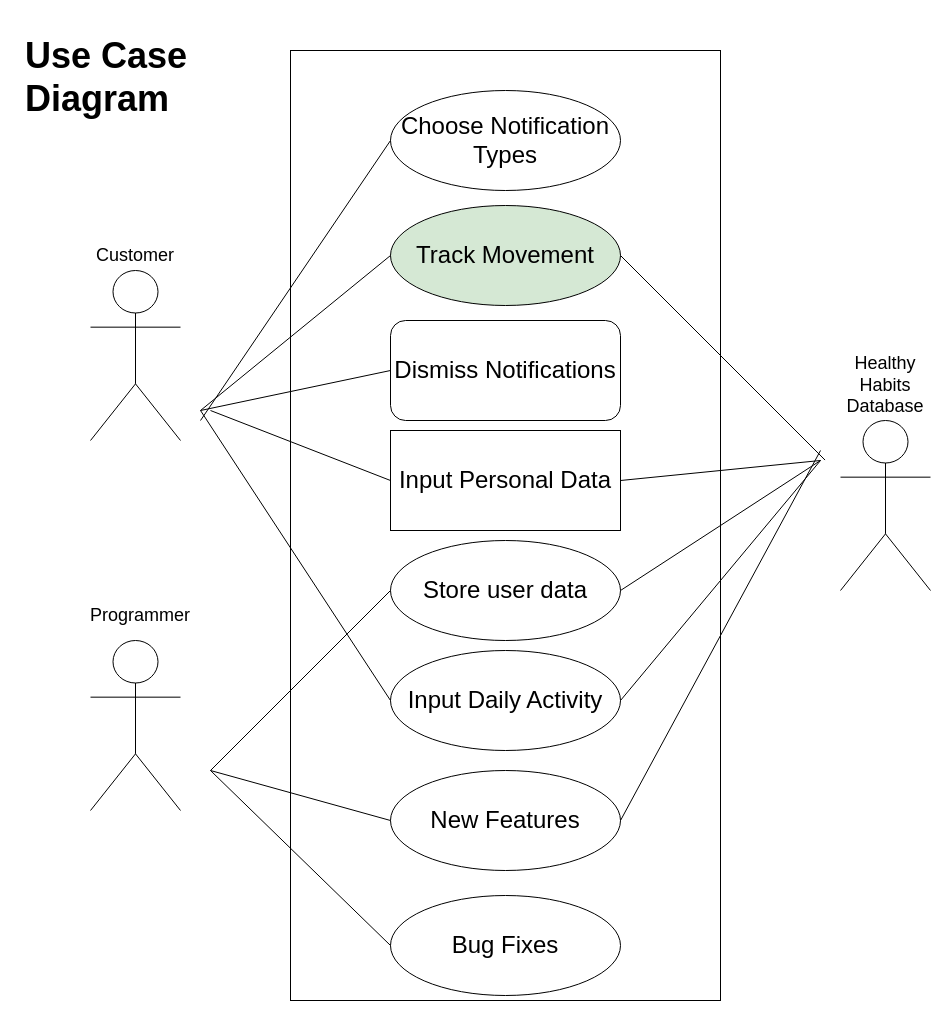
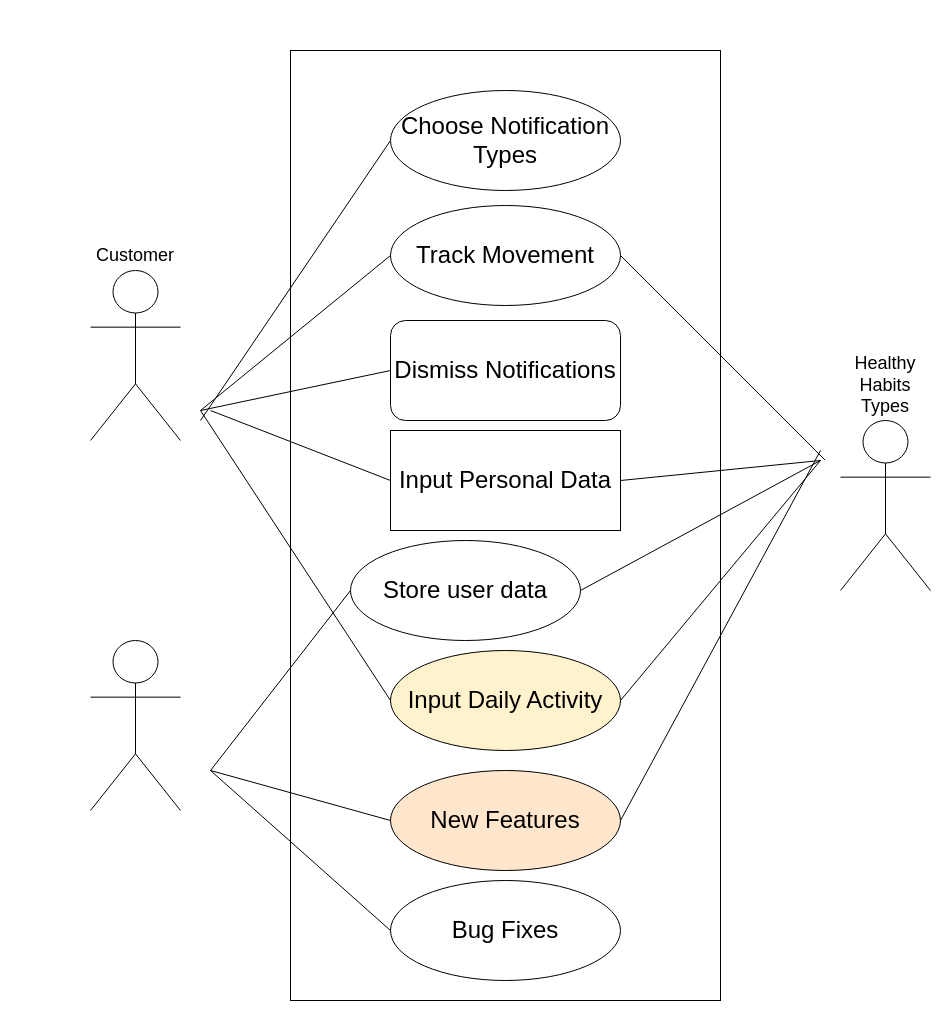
- <mxCell id="6" value="&lt;h1&gt;Use Case Diagram&lt;/h1&gt;" style="text;html=1;strokeColor=none;fillColor=none;spacing=5;spacingTop=-20;whiteSpace=wrap;overflow=hidden;rounded=0;fontSize=18;" parent="1" vertex="1"><mxGeometry x="20" y="20" width="190" height="120" as="geometry" /></mxCell>
- <mxCell id="9" value="&lt;span style=&quot;font-size: 24px;&quot;&gt;Track Movement&lt;/span&gt;" style="ellipse;whiteSpace=wrap;html=1;fillColor=#d5e8d4;" parent="1" vertex="1"><mxGeometry x="390" y="205" width="230" height="100" as="geometry" /></mxCell>
+ <mxCell id="9" value="&lt;span style=&quot;font-size: 24px;&quot;&gt;Track Movement&lt;/span&gt;" style="ellipse;whiteSpace=wrap;html=1;" parent="1" vertex="1"><mxGeometry x="390" y="205" width="230" height="100" as="geometry" /></mxCell>
- <mxCell id="23" value="Healthy Habits Database" style="text;html=1;strokeColor=none;fillColor=none;align=center;verticalAlign=middle;whiteSpace=wrap;rounded=0;fontSize=18;" parent="1" vertex="1"><mxGeometry x="855" y="370" width="60" height="30" as="geometry" /></mxCell>
+ <mxCell id="23" value="Healthy Habits Types" style="text;html=1;strokeColor=none;fillColor=none;align=center;verticalAlign=middle;whiteSpace=wrap;rounded=0;fontSize=18;" parent="1" vertex="1"><mxGeometry x="855" y="370" width="60" height="30" as="geometry" /></mxCell>
- <mxCell id="27" value="&lt;span style=&quot;font-size: 24px;&quot;&gt;Store user data&lt;/span&gt;" style="ellipse;whiteSpace=wrap;html=1;" vertex="1" parent="1"><mxGeometry x="390" y="540" width="230" height="100" as="geometry" /></mxCell>
+ <mxCell id="27" value="&lt;span style=&quot;font-size: 24px;&quot;&gt;Store user data&lt;/span&gt;" style="ellipse;whiteSpace=wrap;html=1;" vertex="1" parent="1"><mxGeometry x="350" y="540" width="230" height="100" as="geometry" /></mxCell>
- <mxCell id="5" value="Programmer" style="text;html=1;strokeColor=none;fillColor=none;align=center;verticalAlign=middle;whiteSpace=wrap;rounded=0;fontSize=18;" parent="1" vertex="1"><mxGeometry x="110" y="600" width="60" height="30" as="geometry" /></mxCell>
- <mxCell id="12" value="&lt;font style=&quot;font-size: 24px;&quot;&gt;Input Daily Activity&lt;/font&gt;" style="ellipse;whiteSpace=wrap;html=1;" parent="1" vertex="1"><mxGeometry x="390" y="650" width="230" height="100" as="geometry" /></mxCell>
+ <mxCell id="12" value="&lt;font style=&quot;font-size: 24px;&quot;&gt;Input Daily Activity&lt;/font&gt;" style="ellipse;whiteSpace=wrap;html=1;fillColor=#fff2cc;" parent="1" vertex="1"><mxGeometry x="390" y="650" width="230" height="100" as="geometry" /></mxCell>
- <mxCell id="7" value="&lt;font style=&quot;font-size: 24px;&quot;&gt;New Features&lt;/font&gt;" style="ellipse;whiteSpace=wrap;html=1;" parent="1" vertex="1"><mxGeometry x="390" y="770" width="230" height="100" as="geometry" /></mxCell>
+ <mxCell id="7" value="&lt;font style=&quot;font-size: 24px;&quot;&gt;New Features&lt;/font&gt;" style="ellipse;whiteSpace=wrap;html=1;fillColor=#ffe6cc;" parent="1" vertex="1"><mxGeometry x="390" y="770" width="230" height="100" as="geometry" /></mxCell>
- <mxCell id="8" value="&lt;font style=&quot;font-size: 24px;&quot;&gt;Bug Fixes&lt;/font&gt;" style="ellipse;whiteSpace=wrap;html=1;" parent="1" vertex="1"><mxGeometry x="390" y="895" width="230" height="100" as="geometry" /></mxCell>
+ <mxCell id="8" value="&lt;font style=&quot;font-size: 24px;&quot;&gt;Bug Fixes&lt;/font&gt;" style="ellipse;whiteSpace=wrap;html=1;" parent="1" vertex="1"><mxGeometry x="390" y="880" width="230" height="100" as="geometry" /></mxCell>
